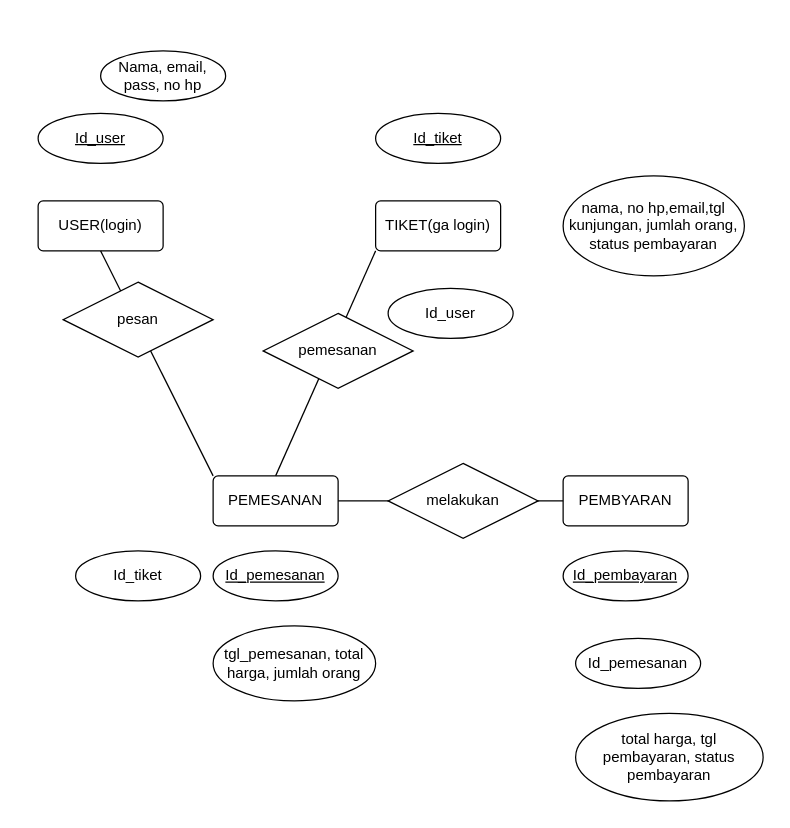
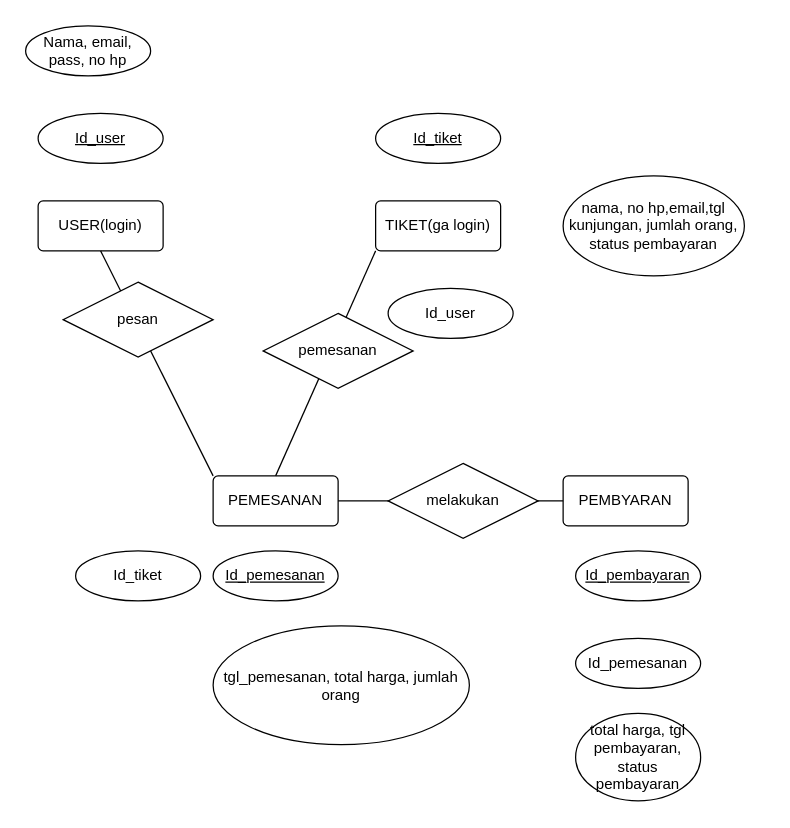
- <mxCell id="6" value="Nama, email, pass, no hp" style="ellipse;whiteSpace=wrap;html=1;align=center;" vertex="1" parent="1"><mxGeometry x="80" y="40" width="100" height="40" as="geometry" /></mxCell>
+ <mxCell id="6" value="Nama, email, pass, no hp" style="ellipse;whiteSpace=wrap;html=1;align=center;" vertex="1" parent="1"><mxGeometry x="20" y="20" width="100" height="40" as="geometry" /></mxCell>
- <mxCell id="13" value="Id_pembayaran" style="ellipse;whiteSpace=wrap;html=1;align=center;fontStyle=4;" vertex="1" parent="1"><mxGeometry x="450" y="440" width="100" height="40" as="geometry" /></mxCell>
+ <mxCell id="13" value="Id_pembayaran" style="ellipse;whiteSpace=wrap;html=1;align=center;fontStyle=4;" vertex="1" parent="1"><mxGeometry x="460" y="440" width="100" height="40" as="geometry" /></mxCell>
- <mxCell id="11" value="tgl_pemesanan, total harga, jumlah orang" style="ellipse;whiteSpace=wrap;html=1;align=center;" vertex="1" parent="1"><mxGeometry x="170" y="500" width="130" height="60" as="geometry" /></mxCell>
+ <mxCell id="11" value="tgl_pemesanan, total harga, jumlah orang" style="ellipse;whiteSpace=wrap;html=1;align=center;" vertex="1" parent="1"><mxGeometry x="170" y="500" width="205" height="95" as="geometry" /></mxCell>
- <mxCell id="18" value="total harga, tgl pembayaran, status pembayaran" style="ellipse;whiteSpace=wrap;html=1;align=center;" vertex="1" parent="1"><mxGeometry x="460" y="570" width="150" height="70" as="geometry" /></mxCell>
+ <mxCell id="18" value="total harga, tgl pembayaran, status pembayaran" style="ellipse;whiteSpace=wrap;html=1;align=center;" vertex="1" parent="1"><mxGeometry x="460" y="570" width="100" height="70" as="geometry" /></mxCell>
